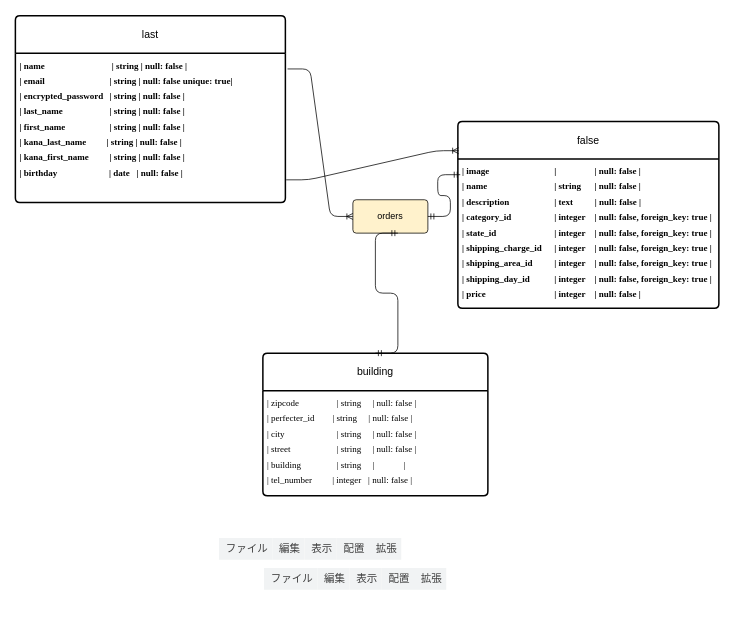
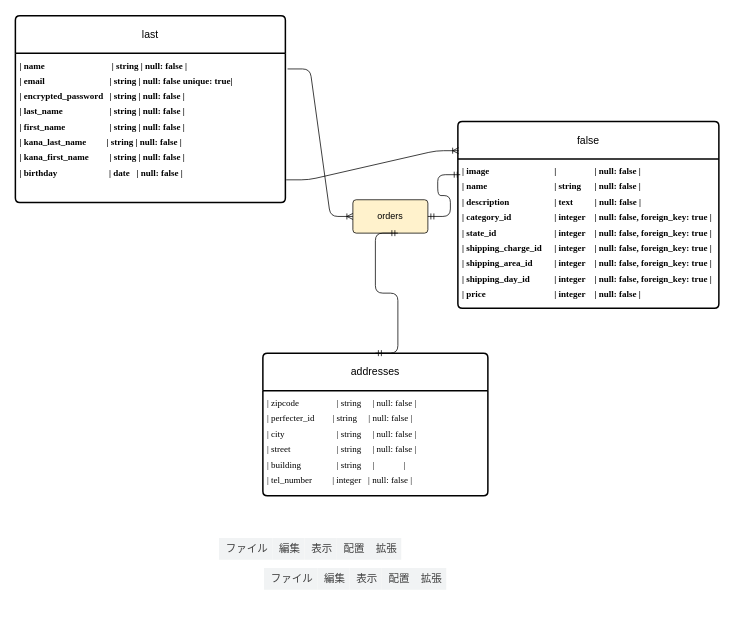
- <mxCell id="9" value="building" style="swimlane;childLayout=stackLayout;horizontal=1;startSize=50;horizontalStack=0;rounded=1;fontSize=14;fontStyle=0;strokeWidth=2;resizeParent=0;resizeLast=1;shadow=0;dashed=0;align=center;arcSize=4;whiteSpace=wrap;html=1;textShadow=0;" parent="1" vertex="1"><mxGeometry x="350" y="470" width="300" height="190" as="geometry"><mxRectangle x="432" y="-719" width="70" height="50" as="alternateBounds" /></mxGeometry></mxCell>
+ <mxCell id="9" value="addresses" style="swimlane;childLayout=stackLayout;horizontal=1;startSize=50;horizontalStack=0;rounded=1;fontSize=14;fontStyle=0;strokeWidth=2;resizeParent=0;resizeLast=1;shadow=0;dashed=0;align=center;arcSize=4;whiteSpace=wrap;html=1;textShadow=0;" parent="1" vertex="1"><mxGeometry x="350" y="470" width="300" height="190" as="geometry"><mxRectangle x="432" y="-719" width="70" height="50" as="alternateBounds" /></mxGeometry></mxCell>
